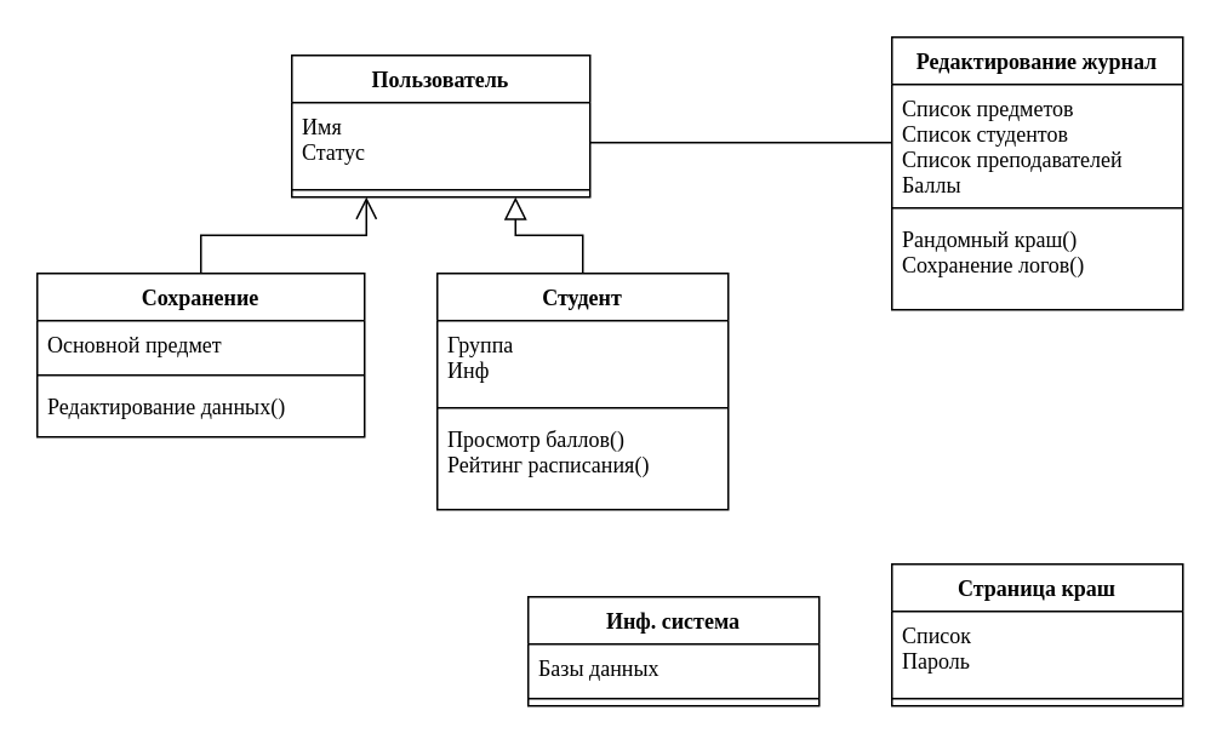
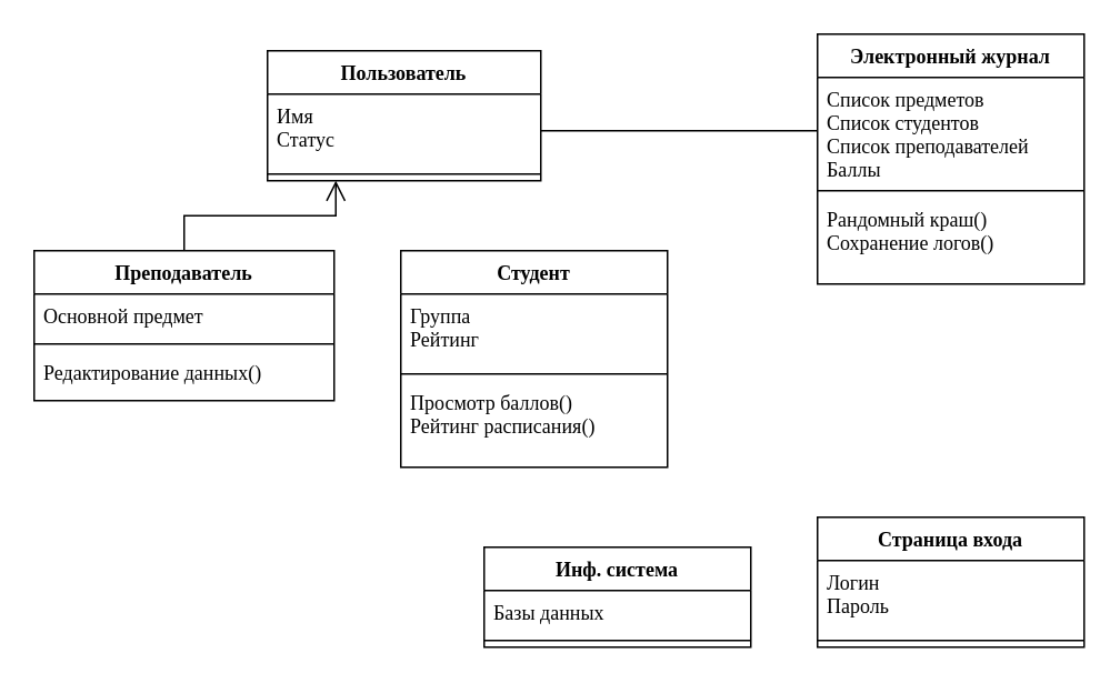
- <mxCell id="13" value="Редактирование журнал" style="swimlane;fontStyle=1;align=center;verticalAlign=top;childLayout=stackLayout;horizontal=1;startSize=26;horizontalStack=0;resizeParent=1;resizeParentMax=0;resizeLast=0;collapsible=1;marginBottom=0;fontFamily=Verdana;" vertex="1" parent="1"><mxGeometry x="490" y="20" width="160" height="150" as="geometry" /></mxCell>
+ <mxCell id="13" value="Электронный журнал" style="swimlane;fontStyle=1;align=center;verticalAlign=top;childLayout=stackLayout;horizontal=1;startSize=26;horizontalStack=0;resizeParent=1;resizeParentMax=0;resizeLast=0;collapsible=1;marginBottom=0;fontFamily=Verdana;" vertex="1" parent="1"><mxGeometry x="490" y="20" width="160" height="150" as="geometry" /></mxCell>
- <mxCell id="21" value="" style="endArrow=block;endSize=10;endFill=0;shadow=0;strokeWidth=1;rounded=0;edgeStyle=elbowEdgeStyle;elbow=vertical;exitX=0.5;exitY=0;exitDx=0;exitDy=0;entryX=0.75;entryY=1;entryDx=0;entryDy=0;" edge="1" parent="1" source="5" target="2"><mxGeometry width="160" relative="1" as="geometry"><mxPoint x="530" y="120" as="sourcePoint" /><mxPoint x="320" y="40" as="targetPoint" /></mxGeometry></mxCell>
- <mxCell id="9" value="Сохранение" style="swimlane;fontStyle=1;align=center;verticalAlign=top;childLayout=stackLayout;horizontal=1;startSize=26;horizontalStack=0;resizeParent=1;resizeParentMax=0;resizeLast=0;collapsible=1;marginBottom=0;fontFamily=Verdana;" vertex="1" parent="1"><mxGeometry x="20" y="150" width="180" height="90" as="geometry" /></mxCell>
+ <mxCell id="9" value="Преподаватель" style="swimlane;fontStyle=1;align=center;verticalAlign=top;childLayout=stackLayout;horizontal=1;startSize=26;horizontalStack=0;resizeParent=1;resizeParentMax=0;resizeLast=0;collapsible=1;marginBottom=0;fontFamily=Verdana;" vertex="1" parent="1"><mxGeometry x="20" y="150" width="180" height="90" as="geometry" /></mxCell>
- <mxCell id="6" value="Группа&#10;Инф" style="text;strokeColor=none;fillColor=none;align=left;verticalAlign=top;spacingLeft=4;spacingRight=4;overflow=hidden;rotatable=0;points=[[0,0.5],[1,0.5]];portConstraint=eastwest;fontFamily=Verdana;" vertex="1" parent="5"><mxGeometry y="26" width="160" height="44" as="geometry" /></mxCell>
+ <mxCell id="6" value="Группа&#10;Рейтинг" style="text;strokeColor=none;fillColor=none;align=left;verticalAlign=top;spacingLeft=4;spacingRight=4;overflow=hidden;rotatable=0;points=[[0,0.5],[1,0.5]];portConstraint=eastwest;fontFamily=Verdana;" vertex="1" parent="5"><mxGeometry y="26" width="160" height="44" as="geometry" /></mxCell>
- <mxCell id="17" value="Страница краш" style="swimlane;fontStyle=1;align=center;verticalAlign=top;childLayout=stackLayout;horizontal=1;startSize=26;horizontalStack=0;resizeParent=1;resizeParentMax=0;resizeLast=0;collapsible=1;marginBottom=0;fontFamily=Verdana;" vertex="1" parent="1"><mxGeometry x="490" y="310" width="160" height="78" as="geometry" /></mxCell>
+ <mxCell id="17" value="Страница входа" style="swimlane;fontStyle=1;align=center;verticalAlign=top;childLayout=stackLayout;horizontal=1;startSize=26;horizontalStack=0;resizeParent=1;resizeParentMax=0;resizeLast=0;collapsible=1;marginBottom=0;fontFamily=Verdana;" vertex="1" parent="1"><mxGeometry x="490" y="310" width="160" height="78" as="geometry" /></mxCell>
- <mxCell id="18" value="Список&#10;Пароль" style="text;strokeColor=none;fillColor=none;align=left;verticalAlign=top;spacingLeft=4;spacingRight=4;overflow=hidden;rotatable=0;points=[[0,0.5],[1,0.5]];portConstraint=eastwest;fontFamily=Verdana;" vertex="1" parent="17"><mxGeometry y="26" width="160" height="44" as="geometry" /></mxCell>
+ <mxCell id="18" value="Логин&#10;Пароль" style="text;strokeColor=none;fillColor=none;align=left;verticalAlign=top;spacingLeft=4;spacingRight=4;overflow=hidden;rotatable=0;points=[[0,0.5],[1,0.5]];portConstraint=eastwest;fontFamily=Verdana;" vertex="1" parent="17"><mxGeometry y="26" width="160" height="44" as="geometry" /></mxCell>
